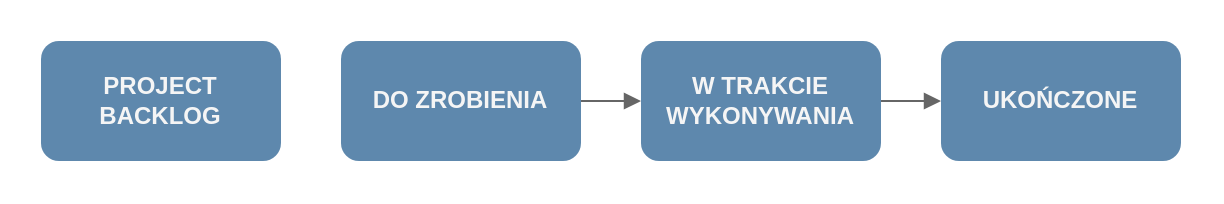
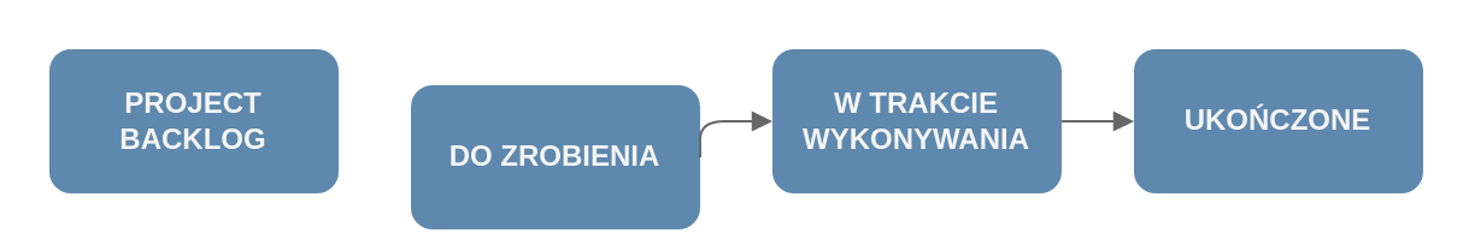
- <mxCell id="3" value="&lt;b&gt;DO ZROBIENIA&lt;/b&gt;" style="rounded=1;whiteSpace=wrap;html=1;strokeColor=none;fillColor=#5E88AD;glass=0;fontColor=#F5F5F5;" vertex="1" parent="1"><mxGeometry x="170" y="20" width="120" height="60" as="geometry" /></mxCell>
+ <mxCell id="3" value="&lt;b&gt;DO ZROBIENIA&lt;/b&gt;" style="rounded=1;whiteSpace=wrap;html=1;strokeColor=none;fillColor=#5E88AD;glass=0;fontColor=#F5F5F5;" vertex="1" parent="1"><mxGeometry x="170" y="35" width="120" height="60" as="geometry" /></mxCell>
